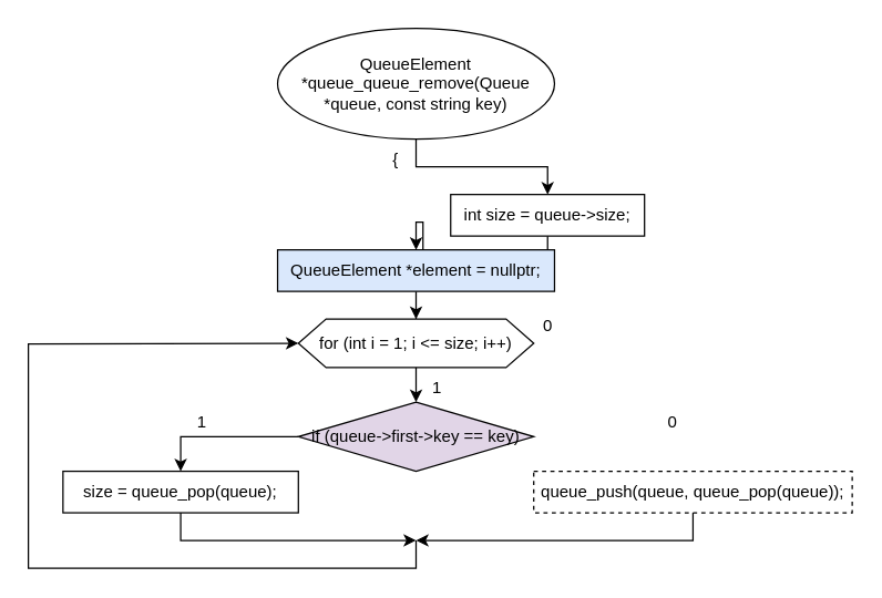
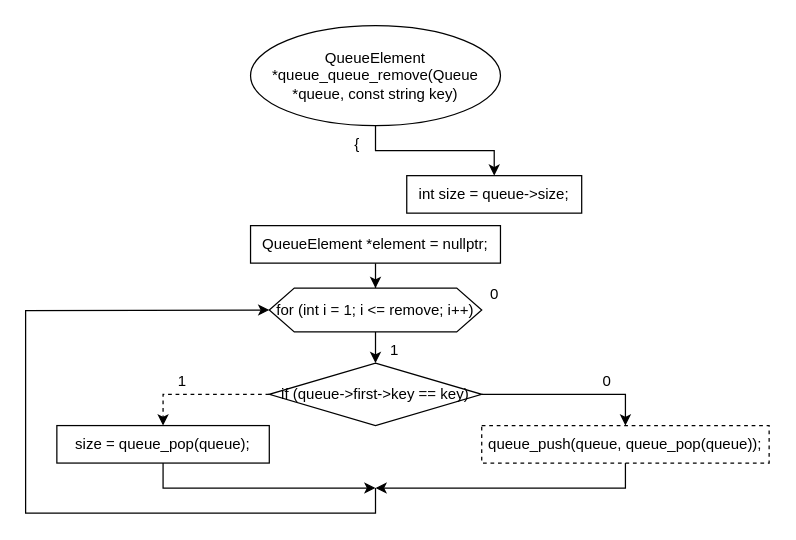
- <mxCell id="4" style="edgeStyle=orthogonalEdgeStyle;rounded=0;orthogonalLoop=1;jettySize=auto;html=1;exitX=0.5;exitY=1;exitDx=0;exitDy=0;entryX=0.5;entryY=0;entryDx=0;entryDy=0;" edge="1" parent="1" source="5" target="8"><mxGeometry relative="1" as="geometry" /></mxCell>
- <mxCell id="8" value="QueueElement *element = nullptr;" style="whiteSpace=wrap;html=1;fillColor=#dae8fc;" vertex="1" parent="1"><mxGeometry x="200" y="180" width="200" height="30" as="geometry" /></mxCell>
+ <mxCell id="8" value="QueueElement *element = nullptr;" style="whiteSpace=wrap;html=1;" vertex="1" parent="1"><mxGeometry x="200" y="180" width="200" height="30" as="geometry" /></mxCell>
- <mxCell id="10" value="for (int i = 1; i &amp;lt;= size; i++)" style="shape=hexagon;perimeter=hexagonPerimeter2;whiteSpace=wrap;html=1;fixedSize=1;" vertex="1" parent="1"><mxGeometry x="215" y="230" width="170" height="35" as="geometry" /></mxCell>
+ <mxCell id="10" value="for (int i = 1; i &amp;lt;= remove; i++)" style="shape=hexagon;perimeter=hexagonPerimeter2;whiteSpace=wrap;html=1;fixedSize=1;" vertex="1" parent="1"><mxGeometry x="215" y="230" width="170" height="35" as="geometry" /></mxCell>
- <mxCell id="11" style="edgeStyle=orthogonalEdgeStyle;rounded=0;orthogonalLoop=1;jettySize=auto;html=1;exitX=0;exitY=0.5;exitDx=0;exitDy=0;entryX=0.5;entryY=0;entryDx=0;entryDy=0;" edge="1" parent="1" source="13" target="16"><mxGeometry relative="1" as="geometry" /></mxCell>
+ <mxCell id="11" style="edgeStyle=orthogonalEdgeStyle;rounded=0;orthogonalLoop=1;jettySize=auto;html=1;exitX=0;exitY=0.5;exitDx=0;exitDy=0;entryX=0.5;entryY=0;entryDx=0;entryDy=0;dashed=1;" edge="1" parent="1" source="13" target="16"><mxGeometry relative="1" as="geometry" /></mxCell>
- <mxCell id="13" value="if (queue-&amp;gt;first-&amp;gt;key == key)" style="rhombus;whiteSpace=wrap;html=1;fillColor=#e1d5e7;" vertex="1" parent="1"><mxGeometry x="215" y="290" width="170" height="50" as="geometry" /></mxCell>
+ <mxCell id="13" value="if (queue-&amp;gt;first-&amp;gt;key == key)" style="rhombus;whiteSpace=wrap;html=1;" vertex="1" parent="1"><mxGeometry x="215" y="290" width="170" height="50" as="geometry" /></mxCell>
+ <mxCell id="12" style="edgeStyle=orthogonalEdgeStyle;rounded=0;orthogonalLoop=1;jettySize=auto;html=1;exitX=1;exitY=0.5;exitDx=0;exitDy=0;entryX=0.5;entryY=0;entryDx=0;entryDy=0;" edge="1" parent="1" source="13" target="19"><mxGeometry relative="1" as="geometry" /></mxCell>
